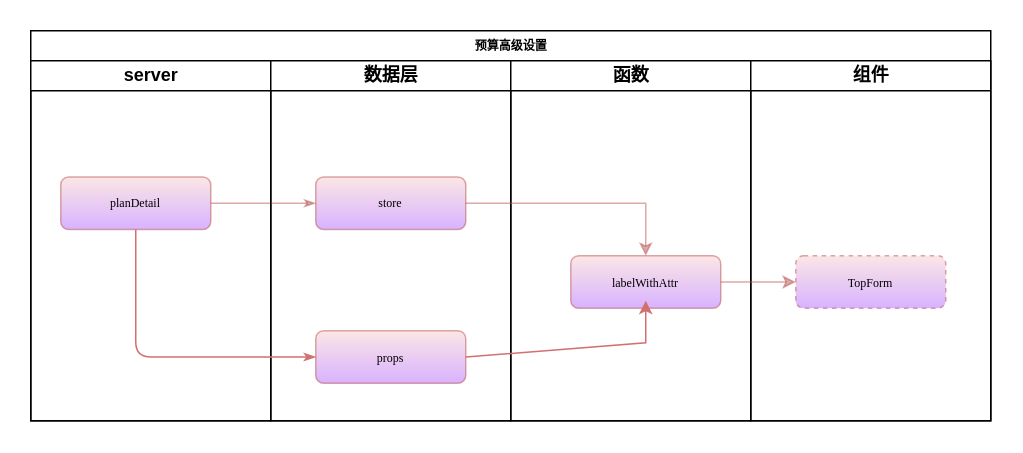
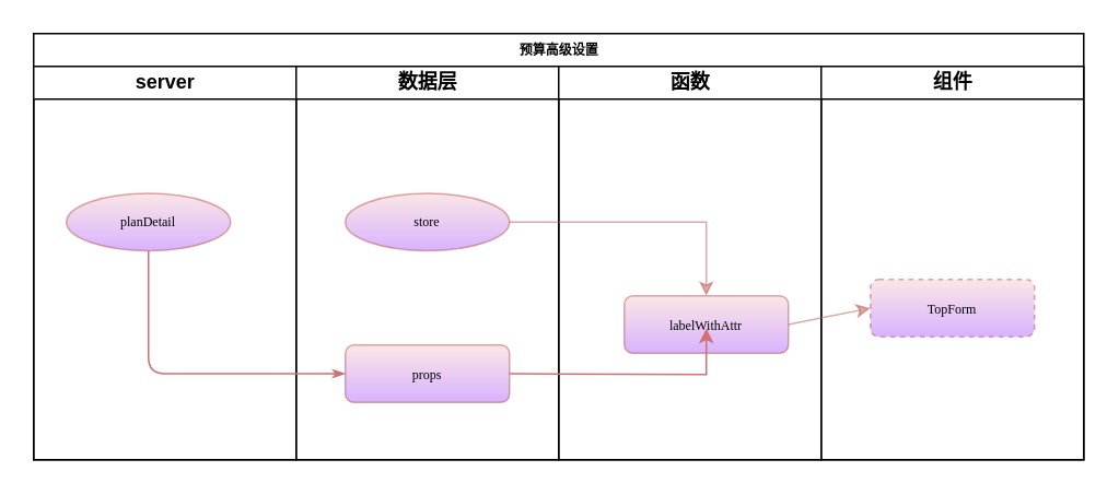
- <mxCell id="4" value="planDetail" style="rounded=1;whiteSpace=wrap;html=1;shadow=0;labelBackgroundColor=none;strokeWidth=1;fontFamily=Verdana;fontSize=8;align=center;fillColor=#F8CECC;strokeColor=#b85450;opacity=50;gradientColor=#B266FF;" parent="3" vertex="1"><mxGeometry x="20" y="77.5" width="100" height="35" as="geometry" /></mxCell>
+ <mxCell id="4" value="planDetail" style="ellipse;whiteSpace=wrap;html=1;shadow=0;labelBackgroundColor=none;strokeWidth=1;fontFamily=Verdana;fontSize=8;align=center;fillColor=#F8CECC;strokeColor=#b85450;opacity=50;gradientColor=#B266FF;" parent="3" vertex="1"><mxGeometry x="20" y="77.5" width="100" height="35" as="geometry" /></mxCell>
- <mxCell id="5" style="edgeStyle=orthogonalEdgeStyle;rounded=1;html=1;labelBackgroundColor=none;startArrow=none;startFill=0;startSize=5;endArrow=classicThin;endFill=1;endSize=5;jettySize=auto;orthogonalLoop=1;strokeWidth=1;fontFamily=Verdana;fontSize=8;fillColor=#f8cecc;strokeColor=#b85450;opacity=50;" parent="2" source="4" target="7" edge="1"><mxGeometry relative="1" as="geometry" /></mxCell>
- <mxCell id="7" value="store" style="rounded=1;whiteSpace=wrap;html=1;shadow=0;labelBackgroundColor=none;strokeWidth=1;fontFamily=Verdana;fontSize=8;align=center;fillColor=#F8CECC;strokeColor=#b85450;opacity=50;gradientColor=#B266FF;" parent="6" vertex="1"><mxGeometry x="30" y="77.5" width="100" height="35" as="geometry" /></mxCell>
+ <mxCell id="7" value="store" style="ellipse;whiteSpace=wrap;html=1;shadow=0;labelBackgroundColor=none;strokeWidth=1;fontFamily=Verdana;fontSize=8;align=center;fillColor=#F8CECC;strokeColor=#b85450;opacity=50;gradientColor=#B266FF;" parent="6" vertex="1"><mxGeometry x="30" y="77.5" width="100" height="35" as="geometry" /></mxCell>
- <mxCell id="10" value="labelWithAttr" style="rounded=1;whiteSpace=wrap;html=1;shadow=0;labelBackgroundColor=none;strokeWidth=1;fontFamily=Verdana;fontSize=8;align=center;fillColor=#F8CECC;strokeColor=#b85450;opacity=50;gradientColor=#B266FF;" vertex="1" parent="9"><mxGeometry x="40" y="130" width="100" height="35" as="geometry" /></mxCell>
+ <mxCell id="10" value="labelWithAttr" style="rounded=1;whiteSpace=wrap;html=1;shadow=0;labelBackgroundColor=none;strokeWidth=1;fontFamily=Verdana;fontSize=8;align=center;fillColor=#F8CECC;strokeColor=#b85450;opacity=50;gradientColor=#B266FF;" vertex="1" parent="9"><mxGeometry x="40" y="140" width="100" height="35" as="geometry" /></mxCell>
- <mxCell id="8" value="props" style="rounded=1;whiteSpace=wrap;html=1;shadow=0;labelBackgroundColor=none;strokeWidth=1;fontFamily=Verdana;fontSize=8;align=center;fillColor=#F8CECC;strokeColor=#b85450;opacity=50;gradientColor=#B266FF;" vertex="1" parent="6"><mxGeometry x="30" y="180" width="100" height="35" as="geometry" /></mxCell>
+ <mxCell id="8" value="props" style="rounded=1;whiteSpace=wrap;html=1;shadow=0;labelBackgroundColor=none;strokeWidth=1;fontFamily=Verdana;fontSize=8;align=center;fillColor=#F8CECC;strokeColor=#b85450;opacity=50;gradientColor=#B266FF;" vertex="1" parent="6"><mxGeometry x="30" y="170" width="100" height="35" as="geometry" /></mxCell>
